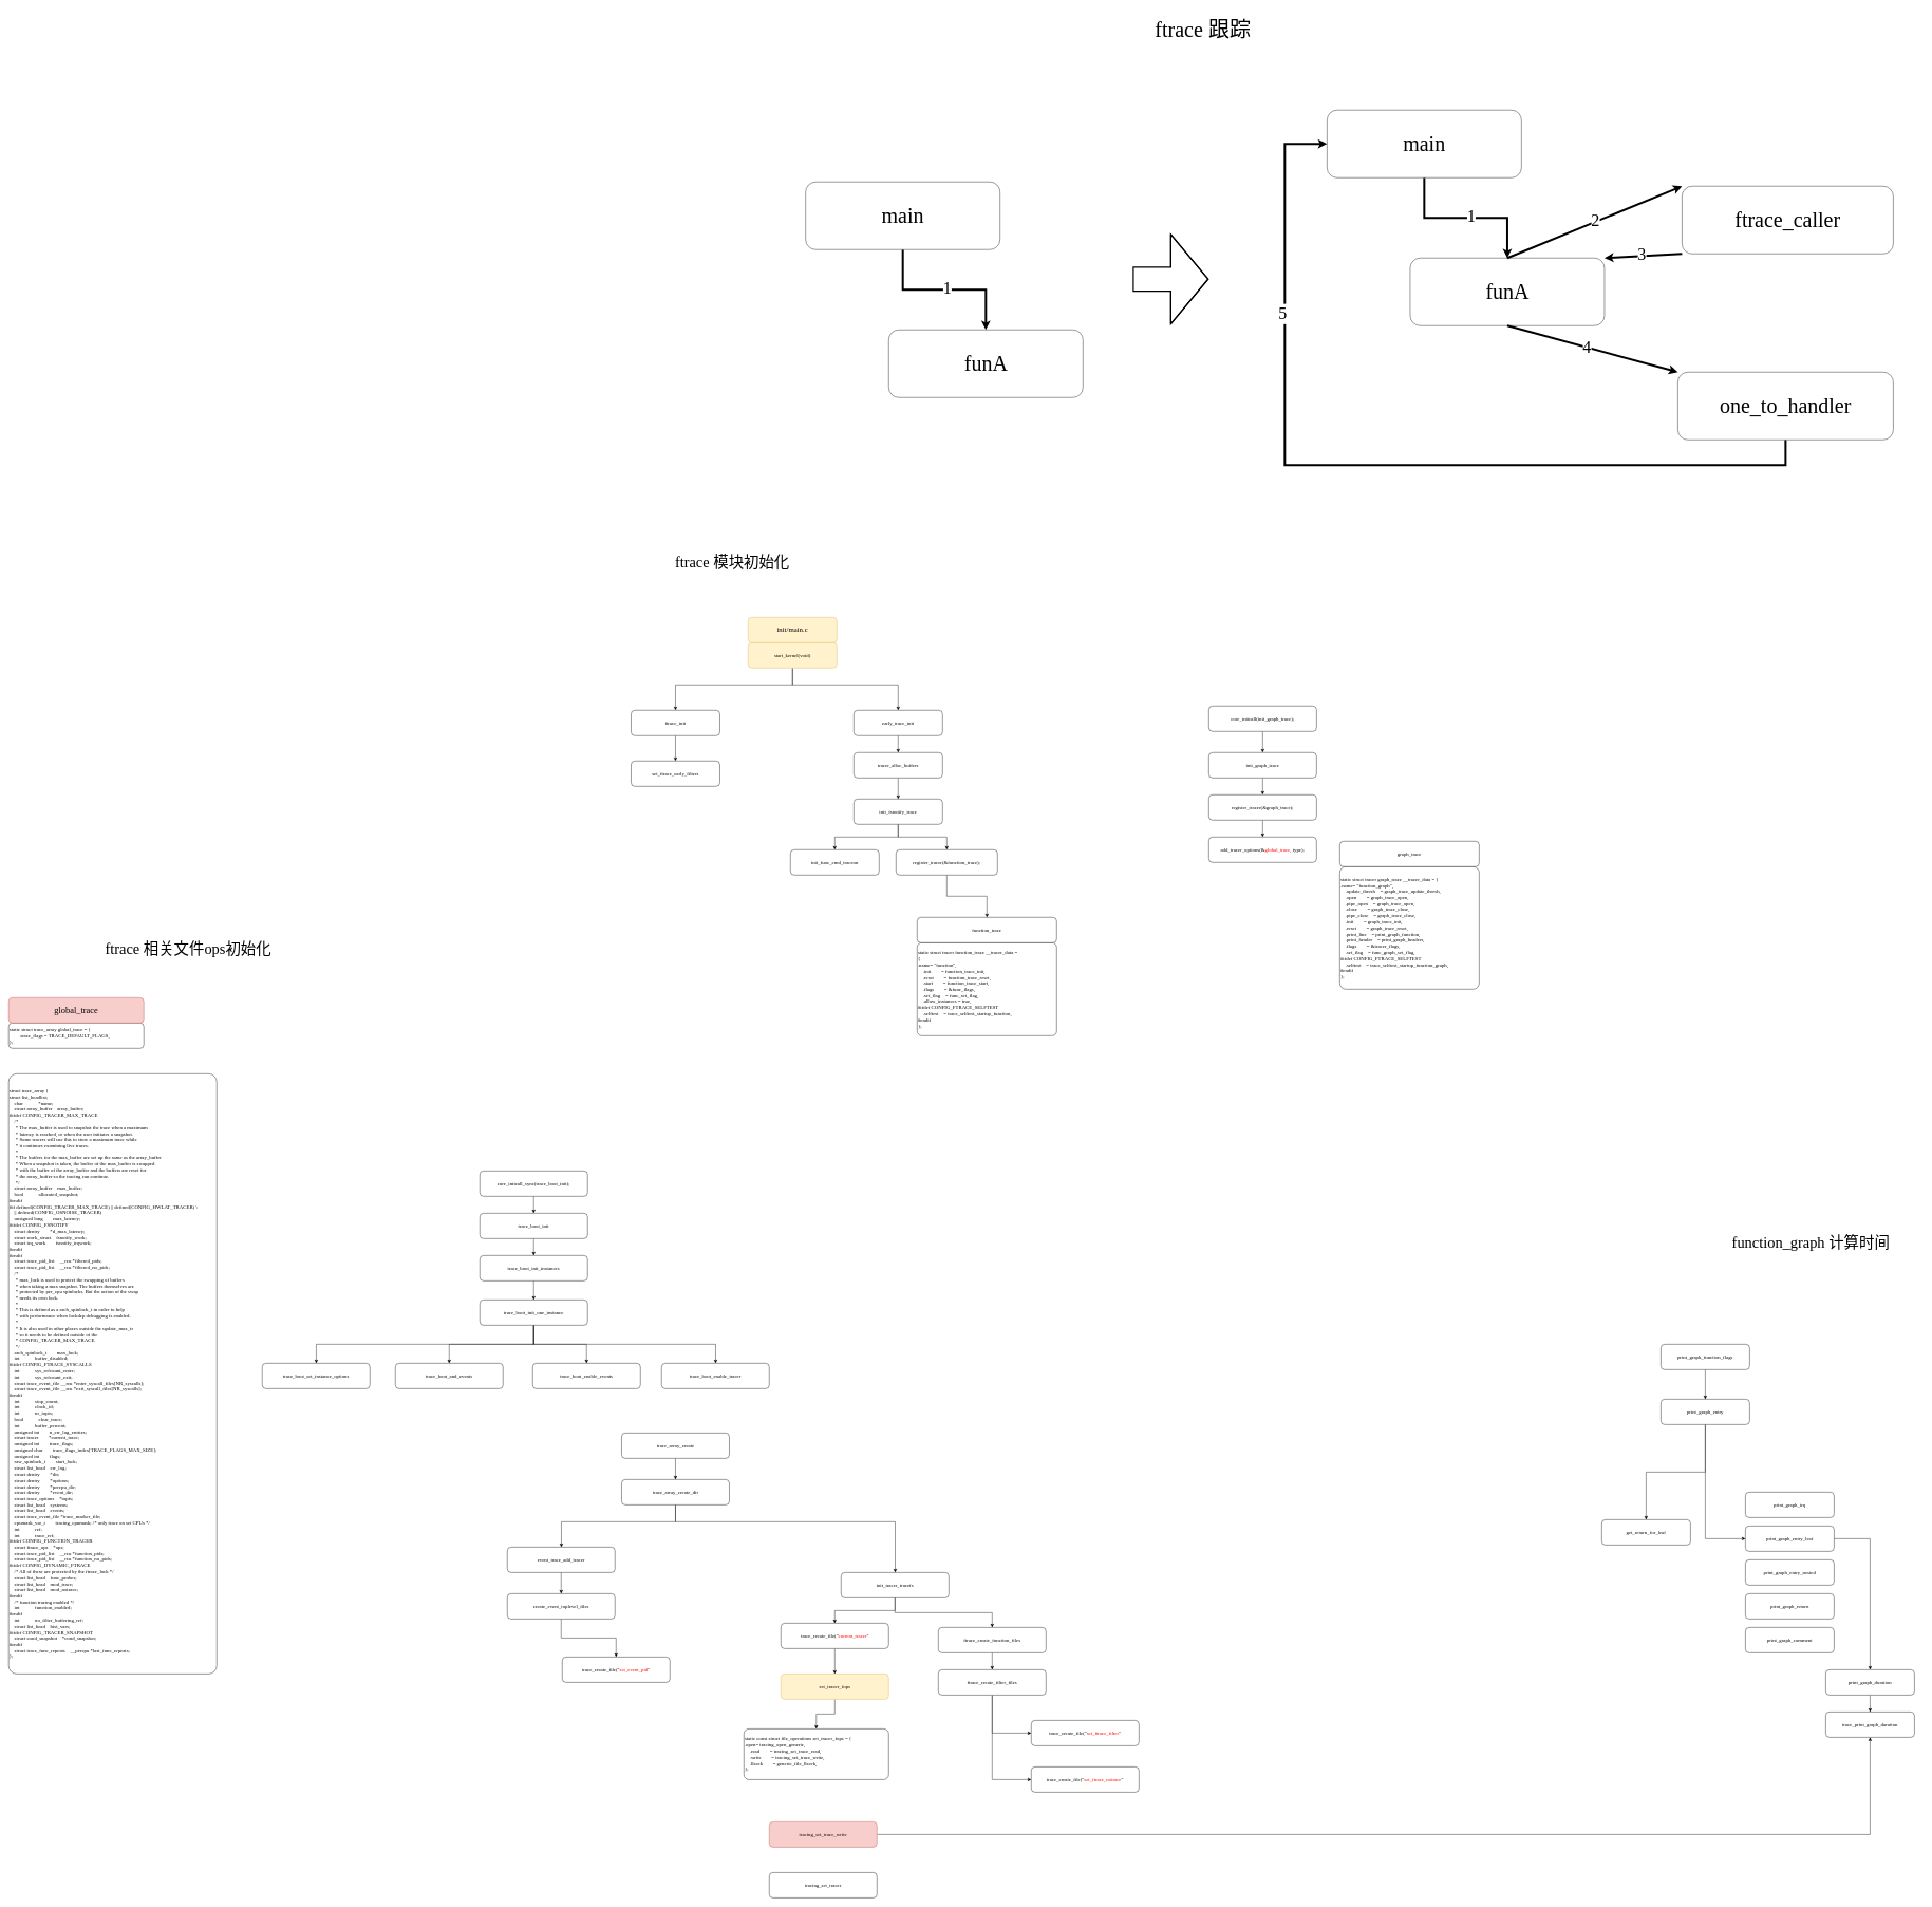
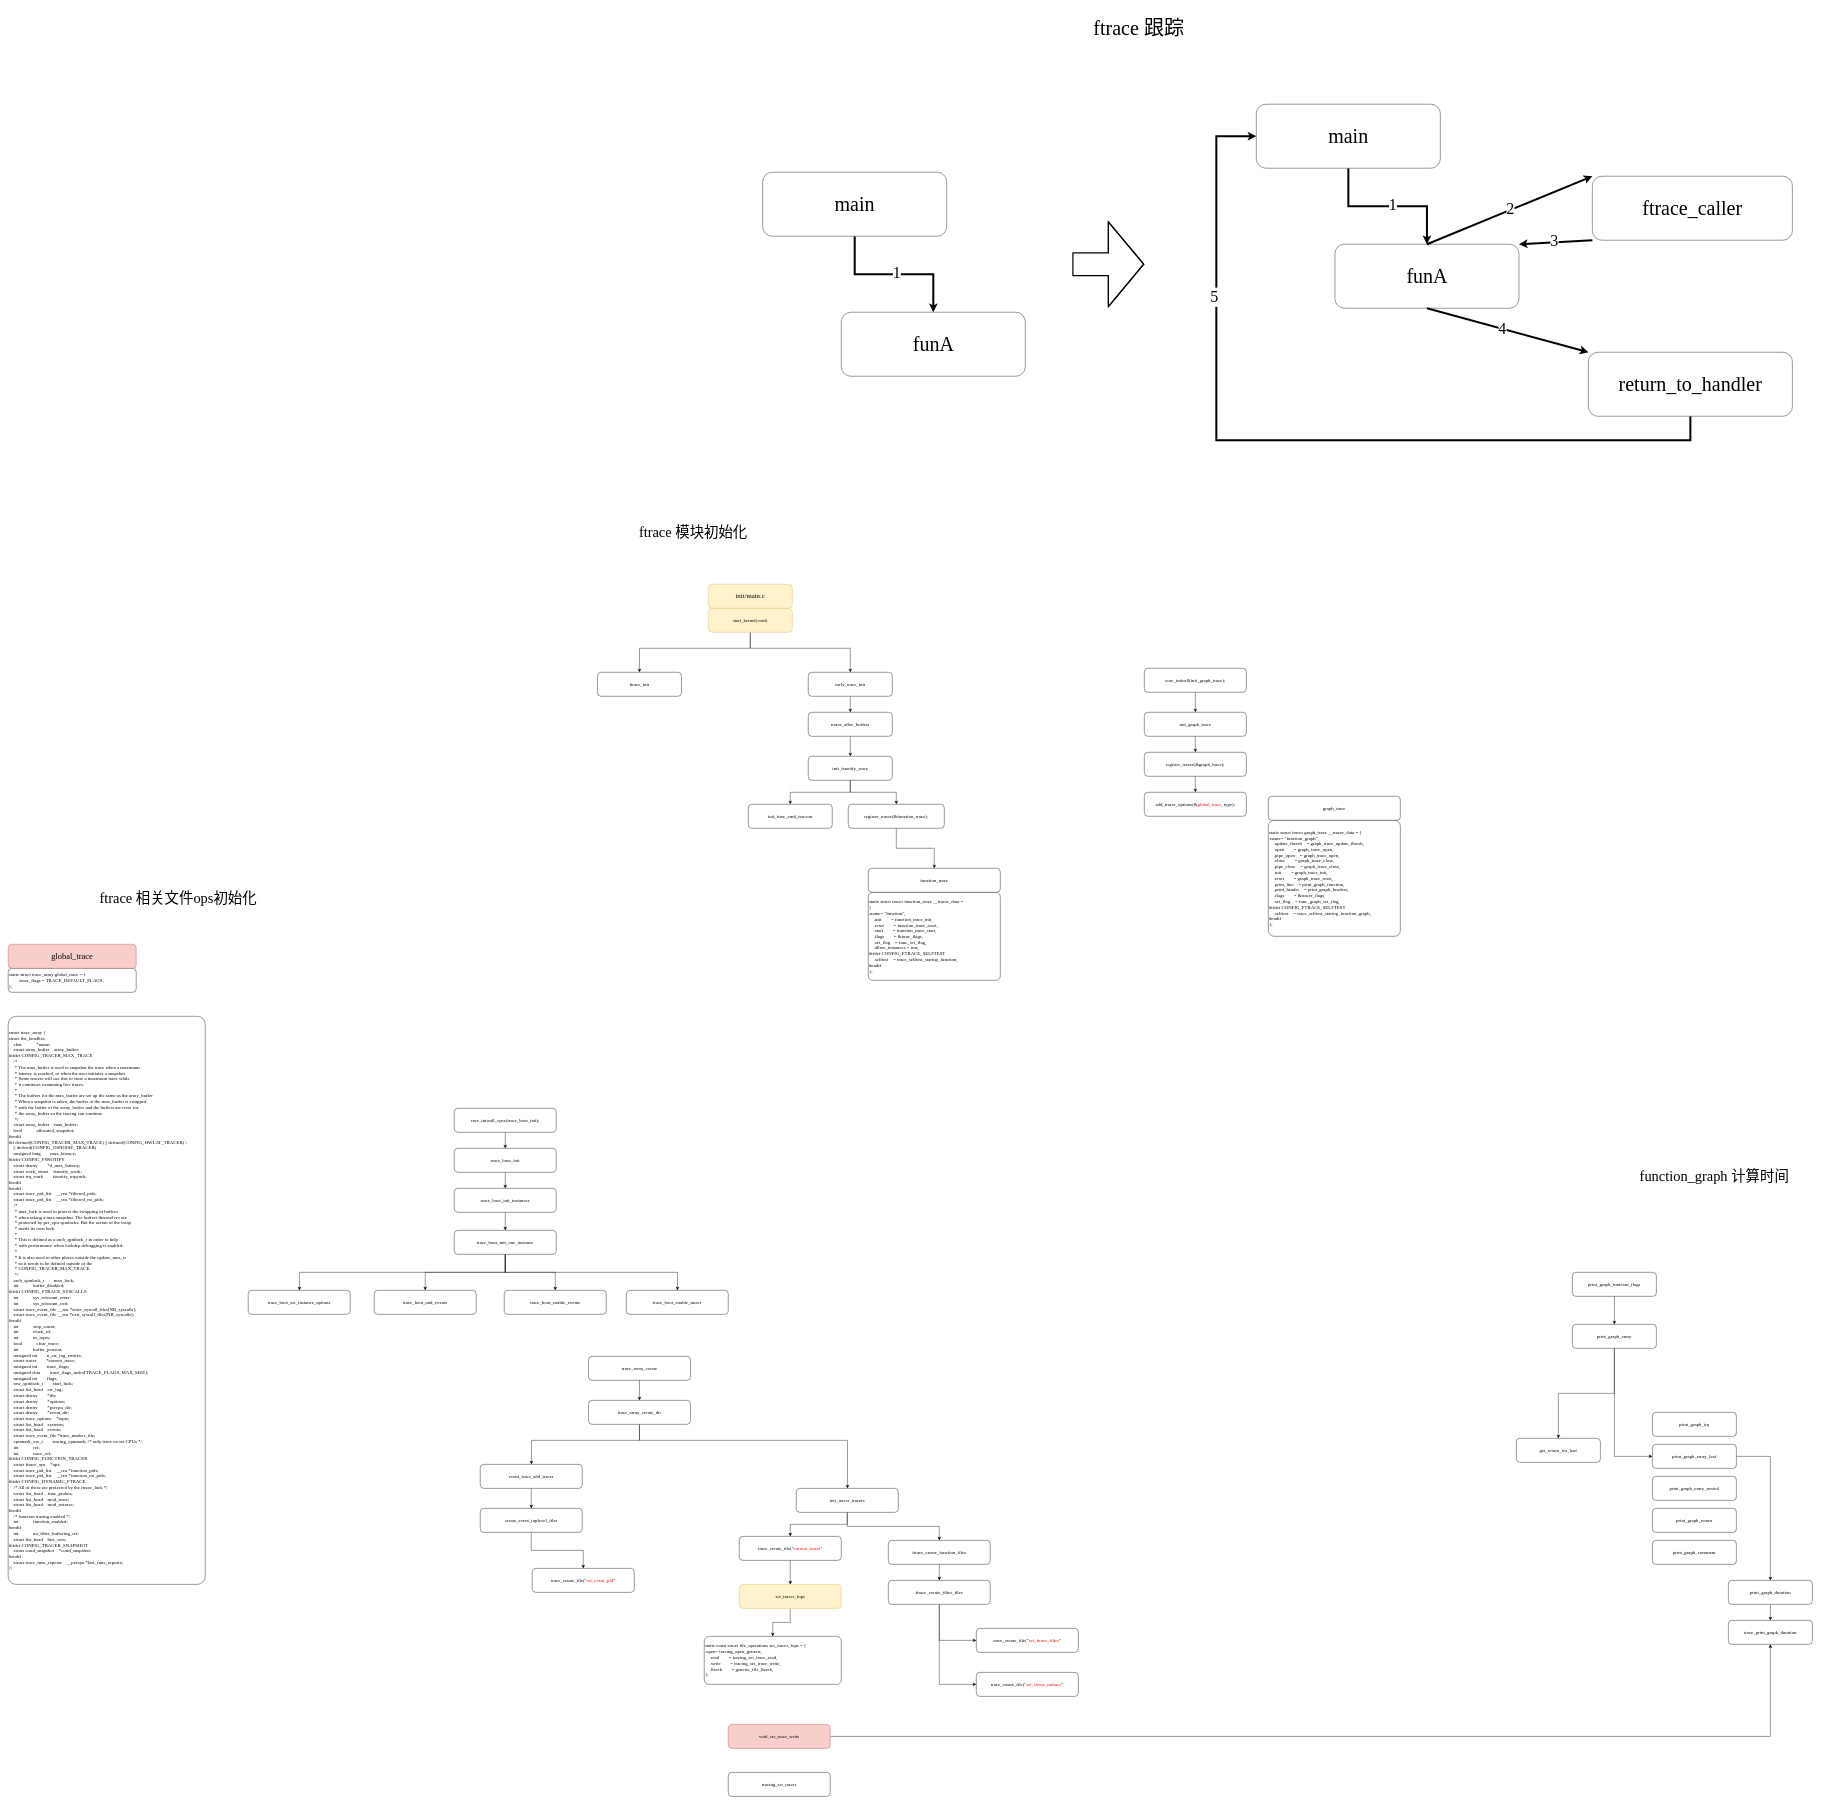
- <mxCell id="104" value="&lt;font style=&quot;font-size: 50px;&quot;&gt;one_to_handler&lt;/font&gt;" style="rounded=1;whiteSpace=wrap;html=1;fontFamily=Verdana;fontSize=50;" vertex="1" parent="1"><mxGeometry x="3970" y="880" width="510" height="160" as="geometry" /></mxCell>
+ <mxCell id="104" value="&lt;font style=&quot;font-size: 50px;&quot;&gt;return_to_handler&lt;/font&gt;" style="rounded=1;whiteSpace=wrap;html=1;fontFamily=Verdana;fontSize=50;" vertex="1" parent="1"><mxGeometry x="3970" y="880" width="510" height="160" as="geometry" /></mxCell>
- <mxCell id="18" style="edgeStyle=orthogonalEdgeStyle;rounded=0;orthogonalLoop=1;jettySize=auto;html=1;fontFamily=Verdana;" edge="1" parent="1" source="19" target="23"><mxGeometry relative="1" as="geometry" /></mxCell>
- <mxCell id="23" value="set_ftrace_early_filters" style="rounded=1;whiteSpace=wrap;html=1;fontFamily=Verdana;" vertex="1" parent="1"><mxGeometry x="1493" y="1800" width="210" height="60" as="geometry" /></mxCell>
- <mxCell id="87" value="tracing_set_trace_write" style="rounded=1;whiteSpace=wrap;html=1;fontFamily=Verdana;fillColor=#f8cecc;strokeColor=#b85450;" vertex="1" parent="1"><mxGeometry x="1820" y="4310" width="255" height="60" as="geometry" /></mxCell>
+ <mxCell id="87" value="void_set_trace_write" style="rounded=1;whiteSpace=wrap;html=1;fontFamily=Verdana;fillColor=#f8cecc;strokeColor=#b85450;" vertex="1" parent="1"><mxGeometry x="1820" y="4310" width="255" height="60" as="geometry" /></mxCell>
